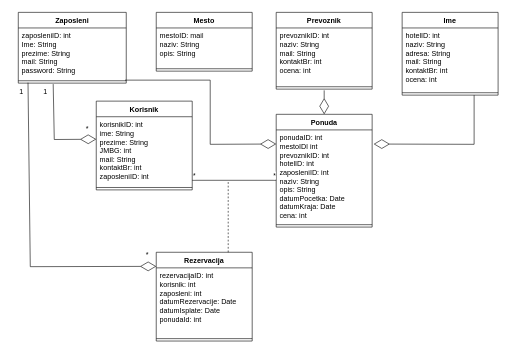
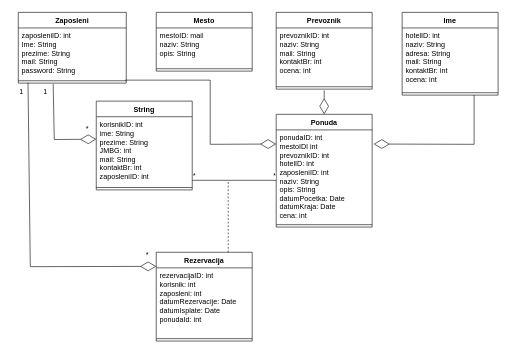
- <mxCell id="20" value="Korisnik" style="swimlane;fontStyle=1;align=center;verticalAlign=top;childLayout=stackLayout;horizontal=1;startSize=26;horizontalStack=0;resizeParent=1;resizeParentMax=0;resizeLast=0;collapsible=1;marginBottom=0;whiteSpace=wrap;html=1;" vertex="1" parent="1"><mxGeometry x="160" y="168" width="160" height="148" as="geometry" /></mxCell>
+ <mxCell id="20" value="String" style="swimlane;fontStyle=1;align=center;verticalAlign=top;childLayout=stackLayout;horizontal=1;startSize=26;horizontalStack=0;resizeParent=1;resizeParentMax=0;resizeLast=0;collapsible=1;marginBottom=0;whiteSpace=wrap;html=1;" vertex="1" parent="1"><mxGeometry x="160" y="168" width="160" height="148" as="geometry" /></mxCell>
